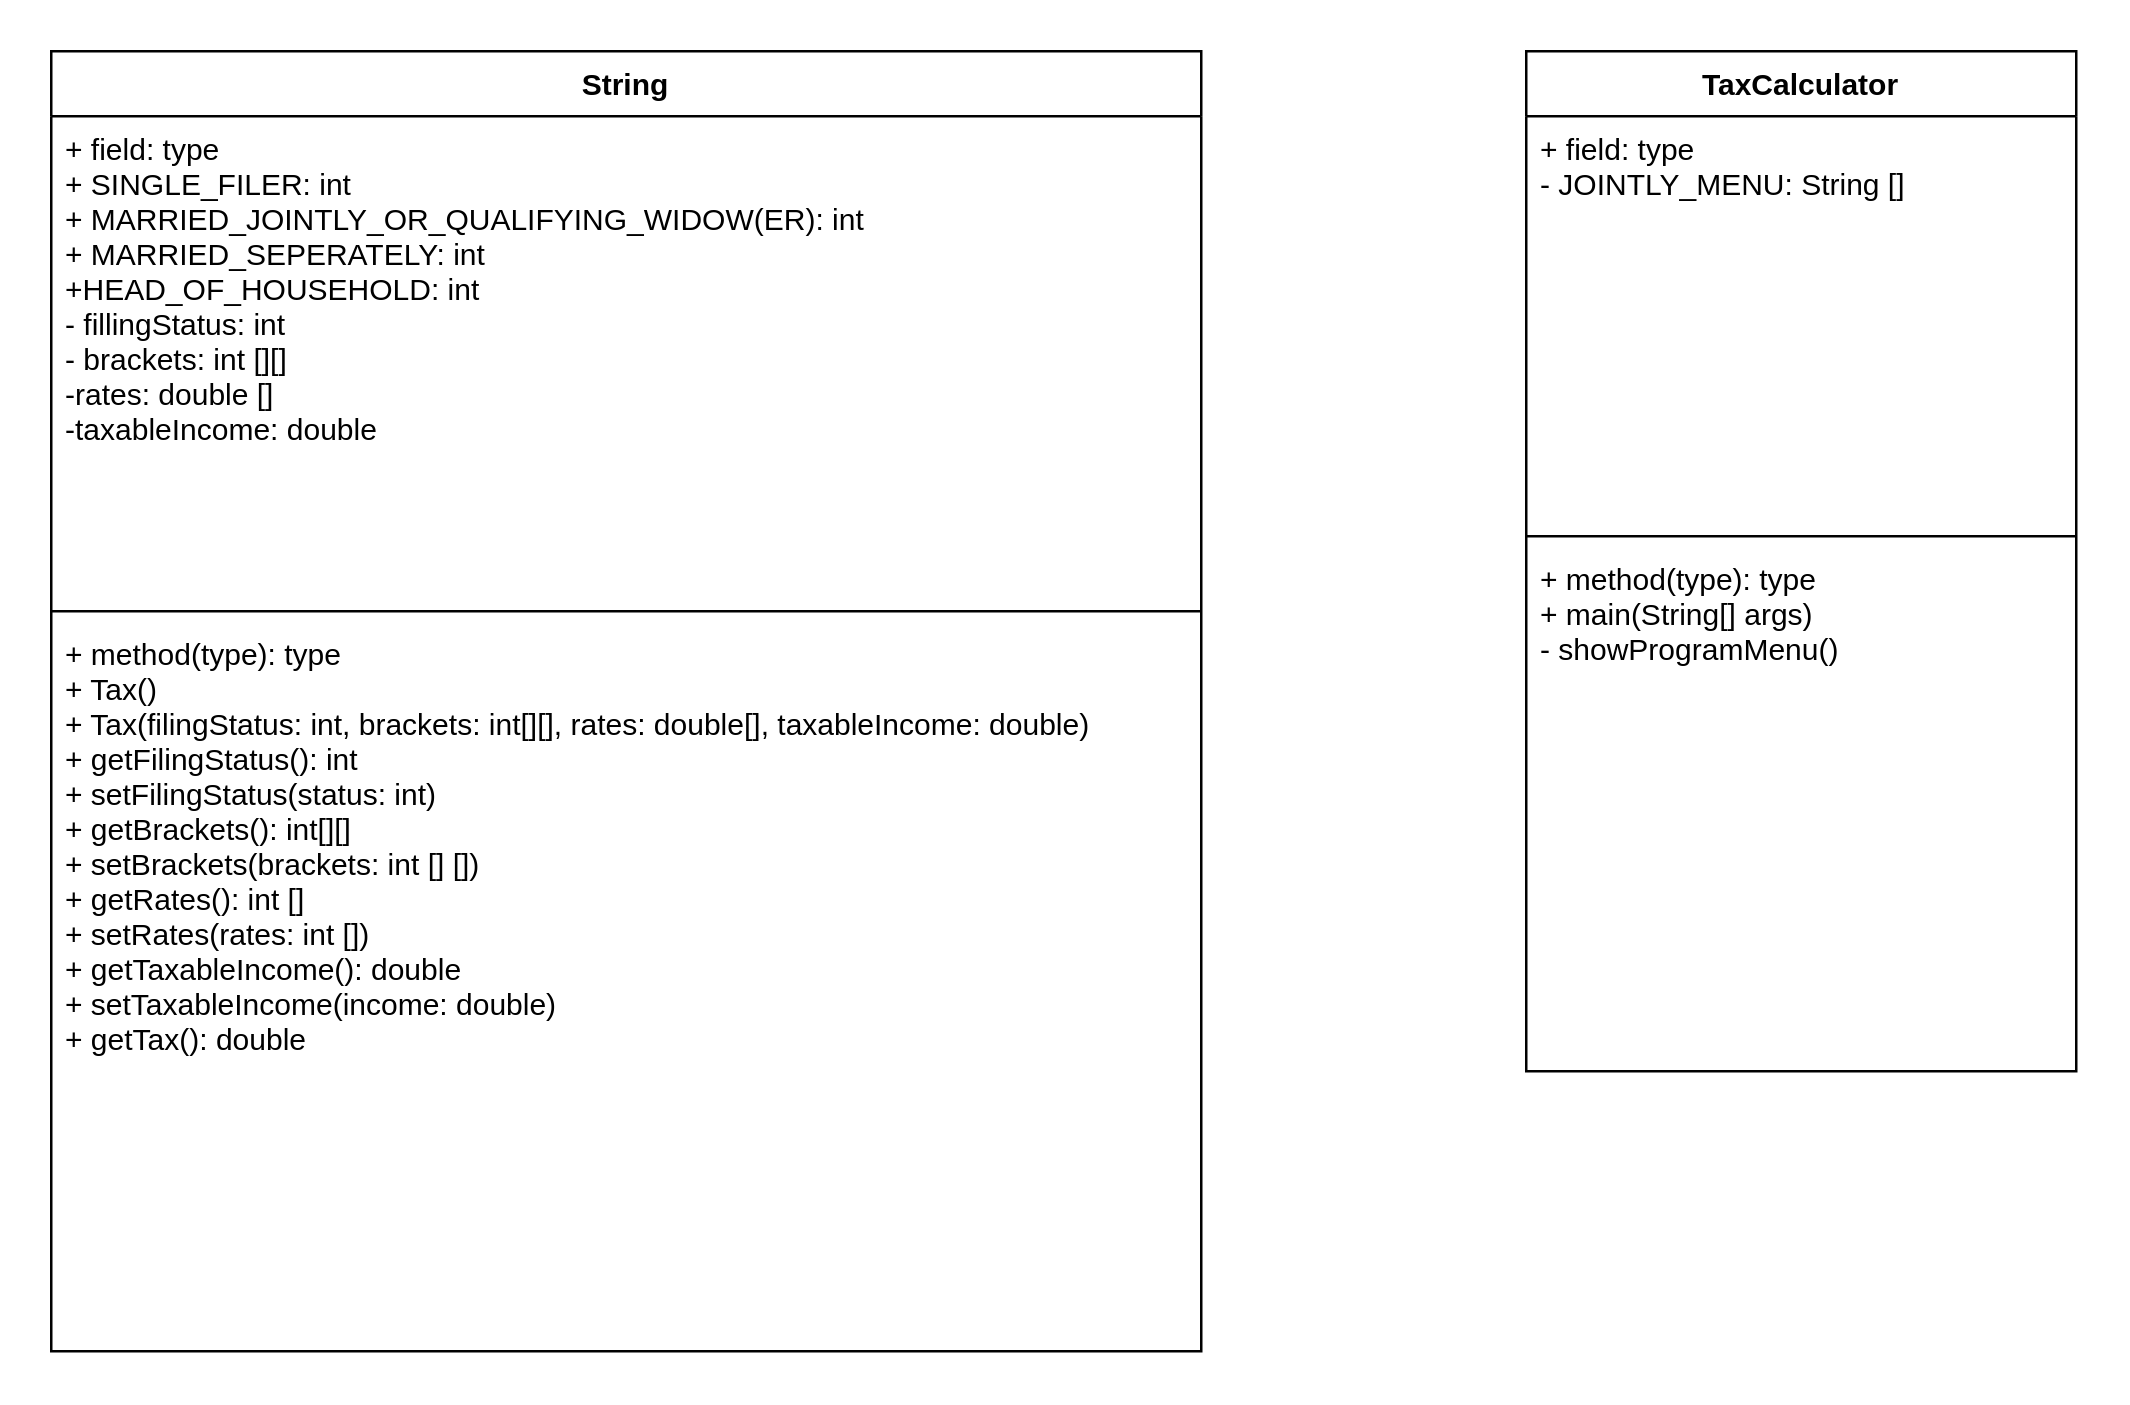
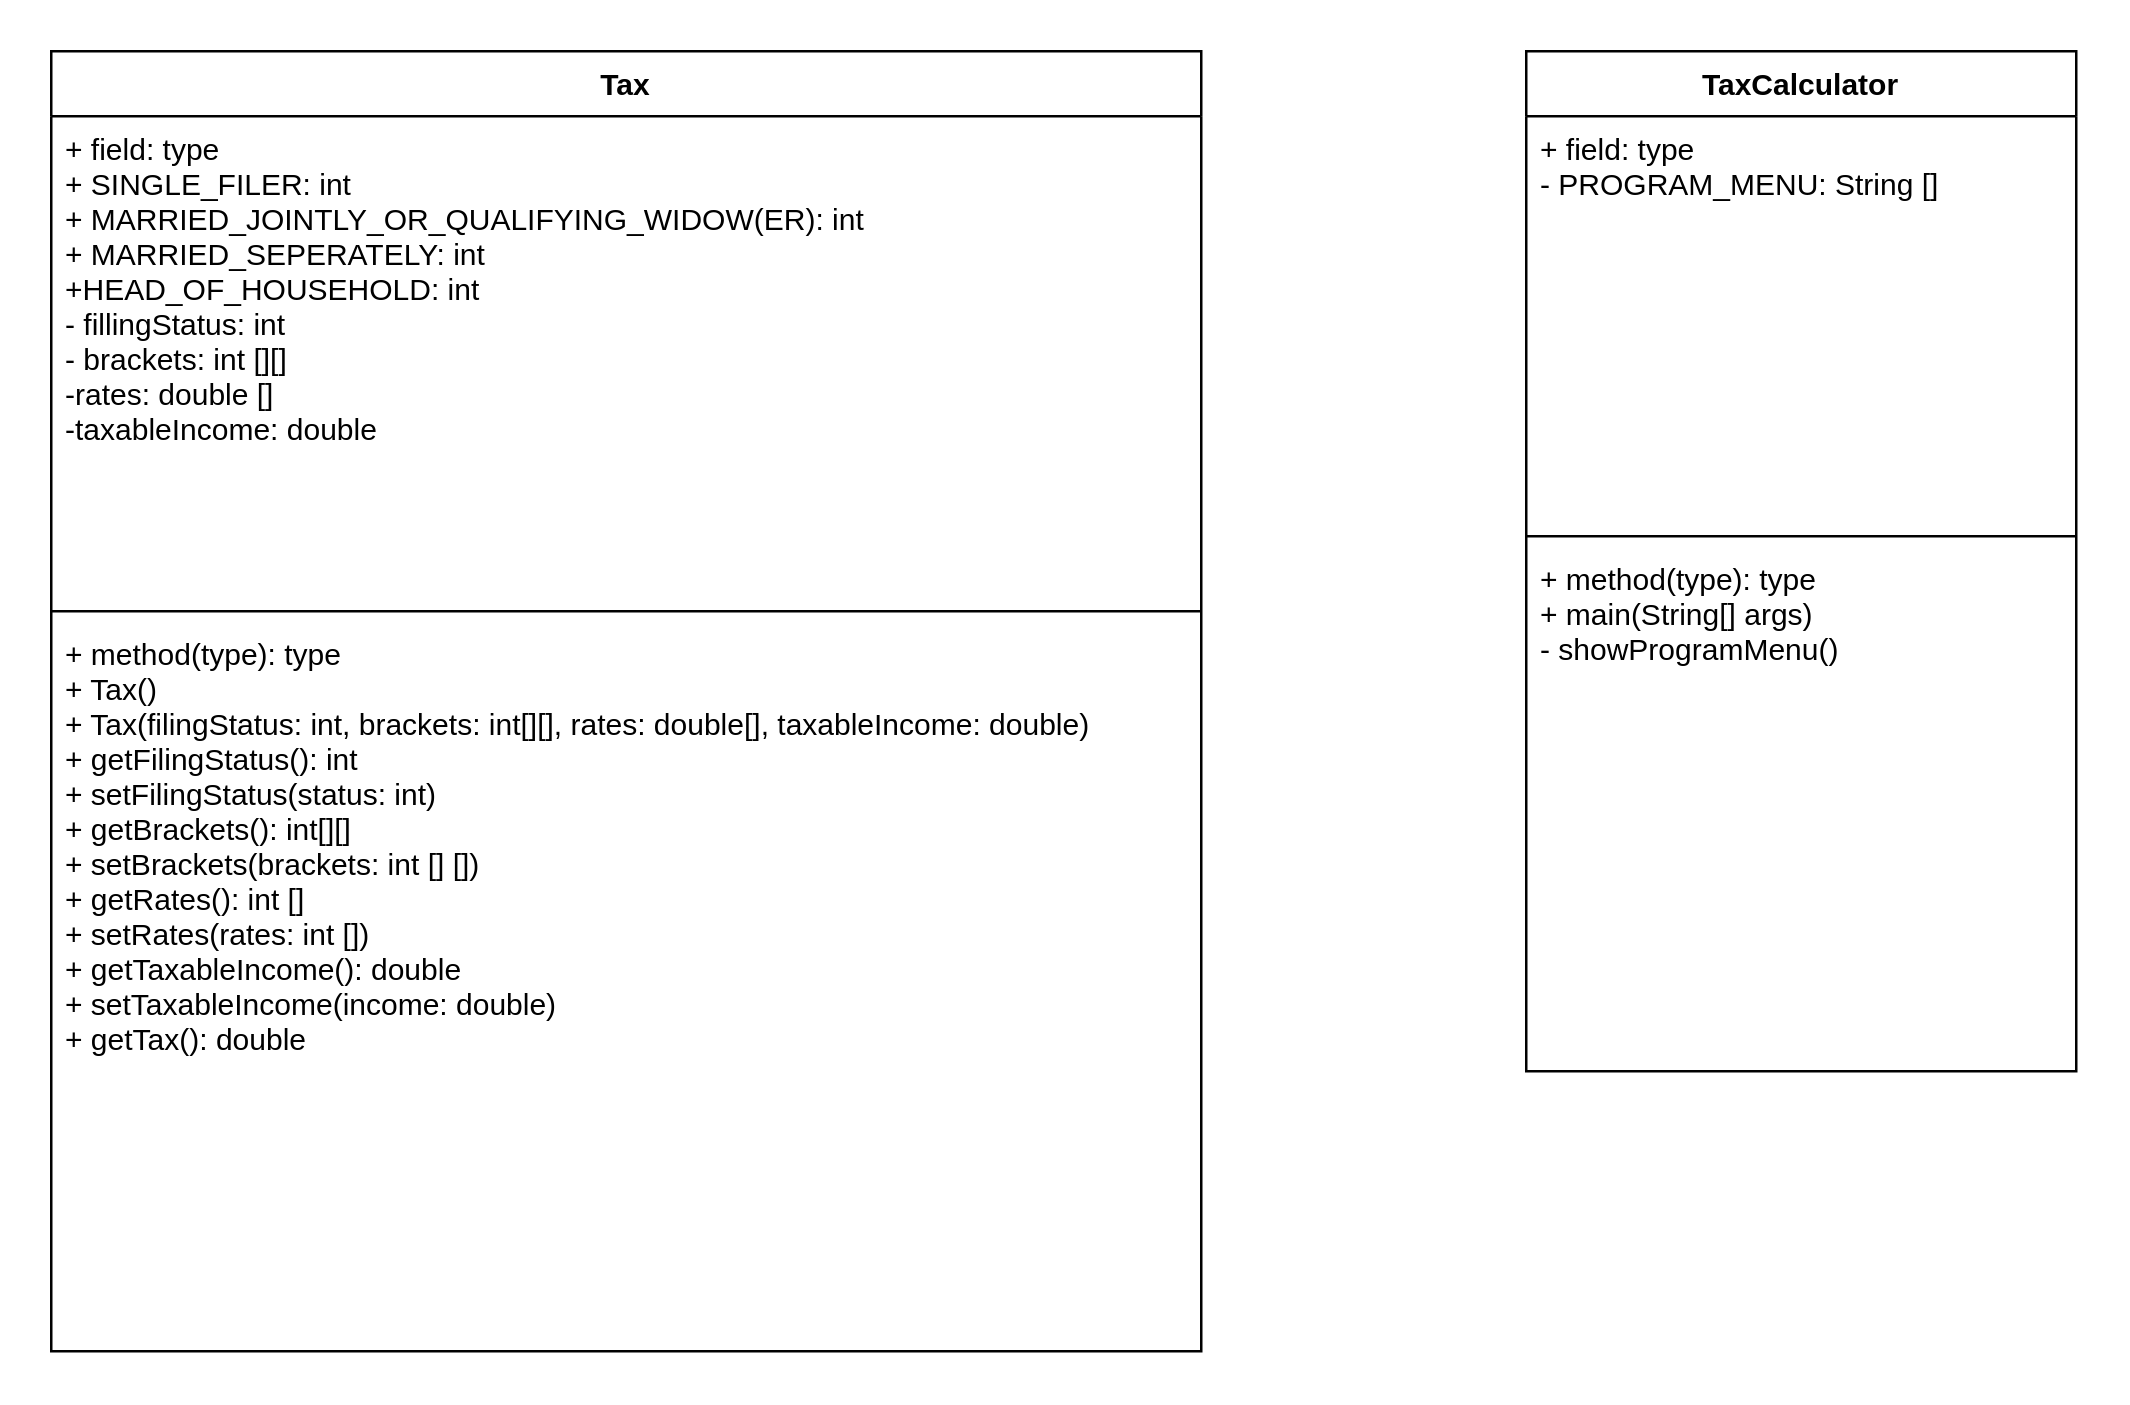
- <mxCell id="2" value="String" style="swimlane;fontStyle=1;align=center;verticalAlign=top;childLayout=stackLayout;horizontal=1;startSize=26;horizontalStack=0;resizeParent=1;resizeParentMax=0;resizeLast=0;collapsible=1;marginBottom=0;" vertex="1" parent="1"><mxGeometry x="20" y="20" width="460" height="520" as="geometry" /></mxCell>
+ <mxCell id="2" value="Tax" style="swimlane;fontStyle=1;align=center;verticalAlign=top;childLayout=stackLayout;horizontal=1;startSize=26;horizontalStack=0;resizeParent=1;resizeParentMax=0;resizeLast=0;collapsible=1;marginBottom=0;" vertex="1" parent="1"><mxGeometry x="20" y="20" width="460" height="520" as="geometry" /></mxCell>
- <mxCell id="7" value="+ field: type&#10;- JOINTLY_MENU: String []" style="text;strokeColor=none;fillColor=none;align=left;verticalAlign=top;spacingLeft=4;spacingRight=4;overflow=hidden;rotatable=0;points=[[0,0.5],[1,0.5]];portConstraint=eastwest;" vertex="1" parent="6"><mxGeometry y="26" width="220" height="164" as="geometry" /></mxCell>
+ <mxCell id="7" value="+ field: type&#10;- PROGRAM_MENU: String []" style="text;strokeColor=none;fillColor=none;align=left;verticalAlign=top;spacingLeft=4;spacingRight=4;overflow=hidden;rotatable=0;points=[[0,0.5],[1,0.5]];portConstraint=eastwest;" vertex="1" parent="6"><mxGeometry y="26" width="220" height="164" as="geometry" /></mxCell>
